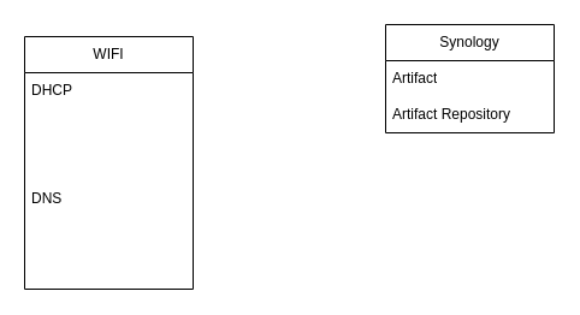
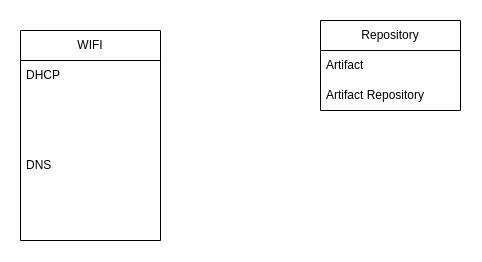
- <mxCell id="2" value="Synology" style="swimlane;fontStyle=0;childLayout=stackLayout;horizontal=1;startSize=30;horizontalStack=0;resizeParent=1;resizeParentMax=0;resizeLast=0;collapsible=1;marginBottom=0;whiteSpace=wrap;html=1;" vertex="1" parent="1"><mxGeometry x="320" y="20" width="140" height="90" as="geometry"><mxRectangle x="390" y="70" width="90" height="30" as="alternateBounds" /></mxGeometry></mxCell>
+ <mxCell id="2" value="Repository" style="swimlane;fontStyle=0;childLayout=stackLayout;horizontal=1;startSize=30;horizontalStack=0;resizeParent=1;resizeParentMax=0;resizeLast=0;collapsible=1;marginBottom=0;whiteSpace=wrap;html=1;" vertex="1" parent="1"><mxGeometry x="320" y="20" width="140" height="90" as="geometry"><mxRectangle x="390" y="70" width="90" height="30" as="alternateBounds" /></mxGeometry></mxCell>
